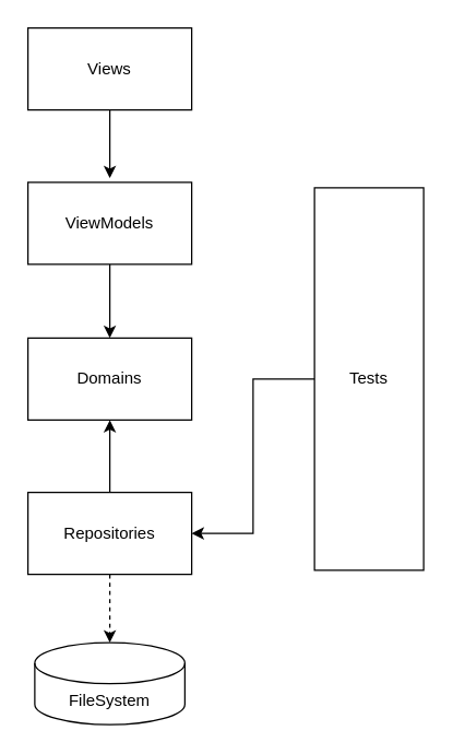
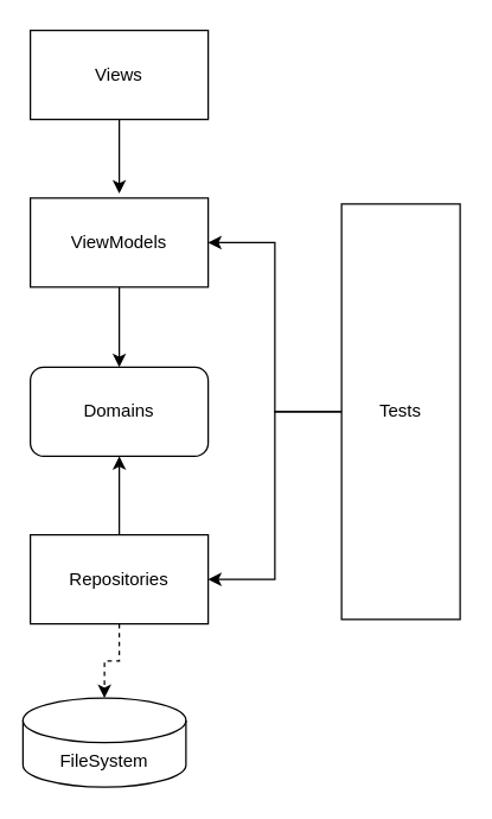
+ <mxCell id="11" style="edgeStyle=orthogonalEdgeStyle;rounded=0;orthogonalLoop=1;jettySize=auto;html=1;entryX=1;entryY=0.5;entryDx=0;entryDy=0;" edge="1" parent="1" source="13" target="9"><mxGeometry relative="1" as="geometry" /></mxCell>
- <mxCell id="2" value="Domains" style="rounded=0;whiteSpace=wrap;html=1;" vertex="1" parent="1"><mxGeometry x="20" y="247" width="120" height="60" as="geometry" /></mxCell>
+ <mxCell id="2" value="Domains" style="whiteSpace=wrap;html=1;rounded=1;" vertex="1" parent="1"><mxGeometry x="20" y="247" width="120" height="60" as="geometry" /></mxCell>
- <mxCell id="5" value="FileSystem" style="shape=cylinder3;whiteSpace=wrap;html=1;boundedLbl=1;backgroundOutline=1;size=15;" vertex="1" parent="1"><mxGeometry x="25" y="470" width="110" height="60" as="geometry" /></mxCell>
+ <mxCell id="5" value="FileSystem" style="shape=cylinder3;whiteSpace=wrap;html=1;boundedLbl=1;backgroundOutline=1;size=15;" vertex="1" parent="1"><mxGeometry x="15" y="470" width="110" height="60" as="geometry" /></mxCell>
